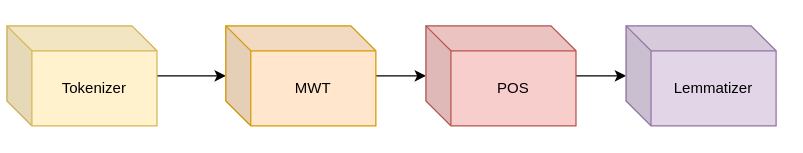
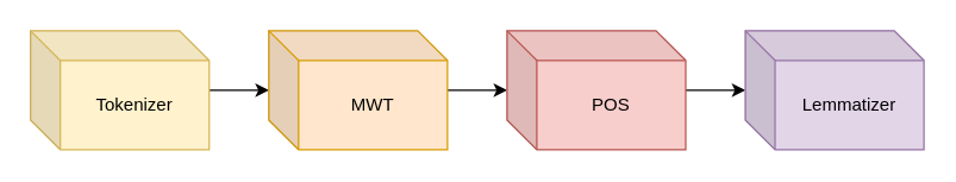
- <mxCell id="3" value="Tokenizer" style="shape=cube;whiteSpace=wrap;html=1;boundedLbl=1;backgroundOutline=1;darkOpacity=0.05;darkOpacity2=0.1;fillColor=#fff2cc;strokeColor=#d6b656;" vertex="1" parent="1"><mxGeometry x="5" y="20" width="120" height="80" as="geometry" /></mxCell>
+ <mxCell id="3" value="Tokenizer" style="shape=cube;whiteSpace=wrap;html=1;boundedLbl=1;backgroundOutline=1;darkOpacity=0.05;darkOpacity2=0.1;fillColor=#fff2cc;strokeColor=#d6b656;" vertex="1" parent="1"><mxGeometry x="20" y="20" width="120" height="80" as="geometry" /></mxCell>
